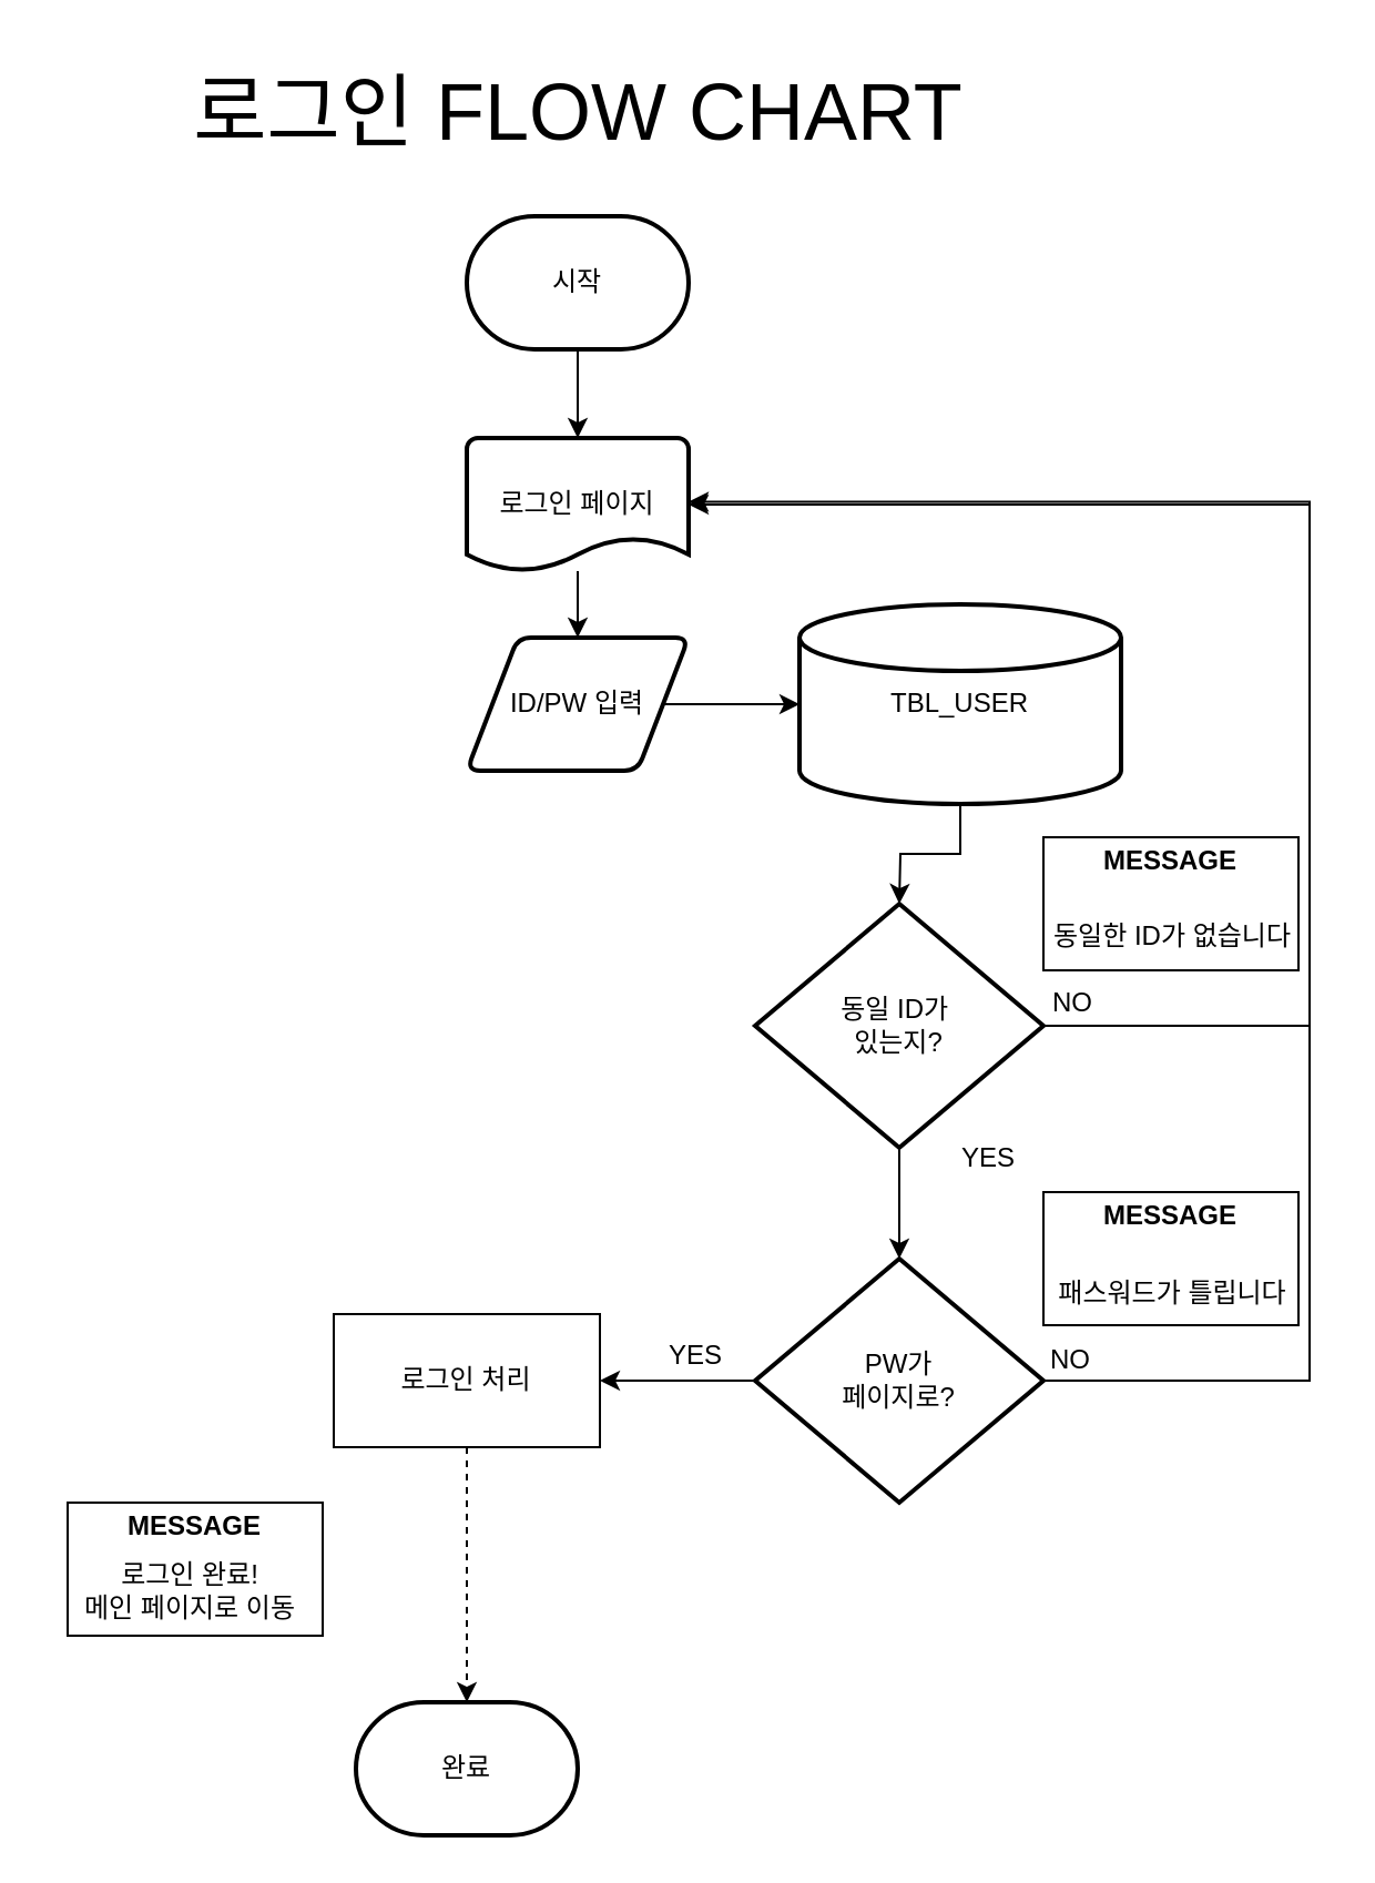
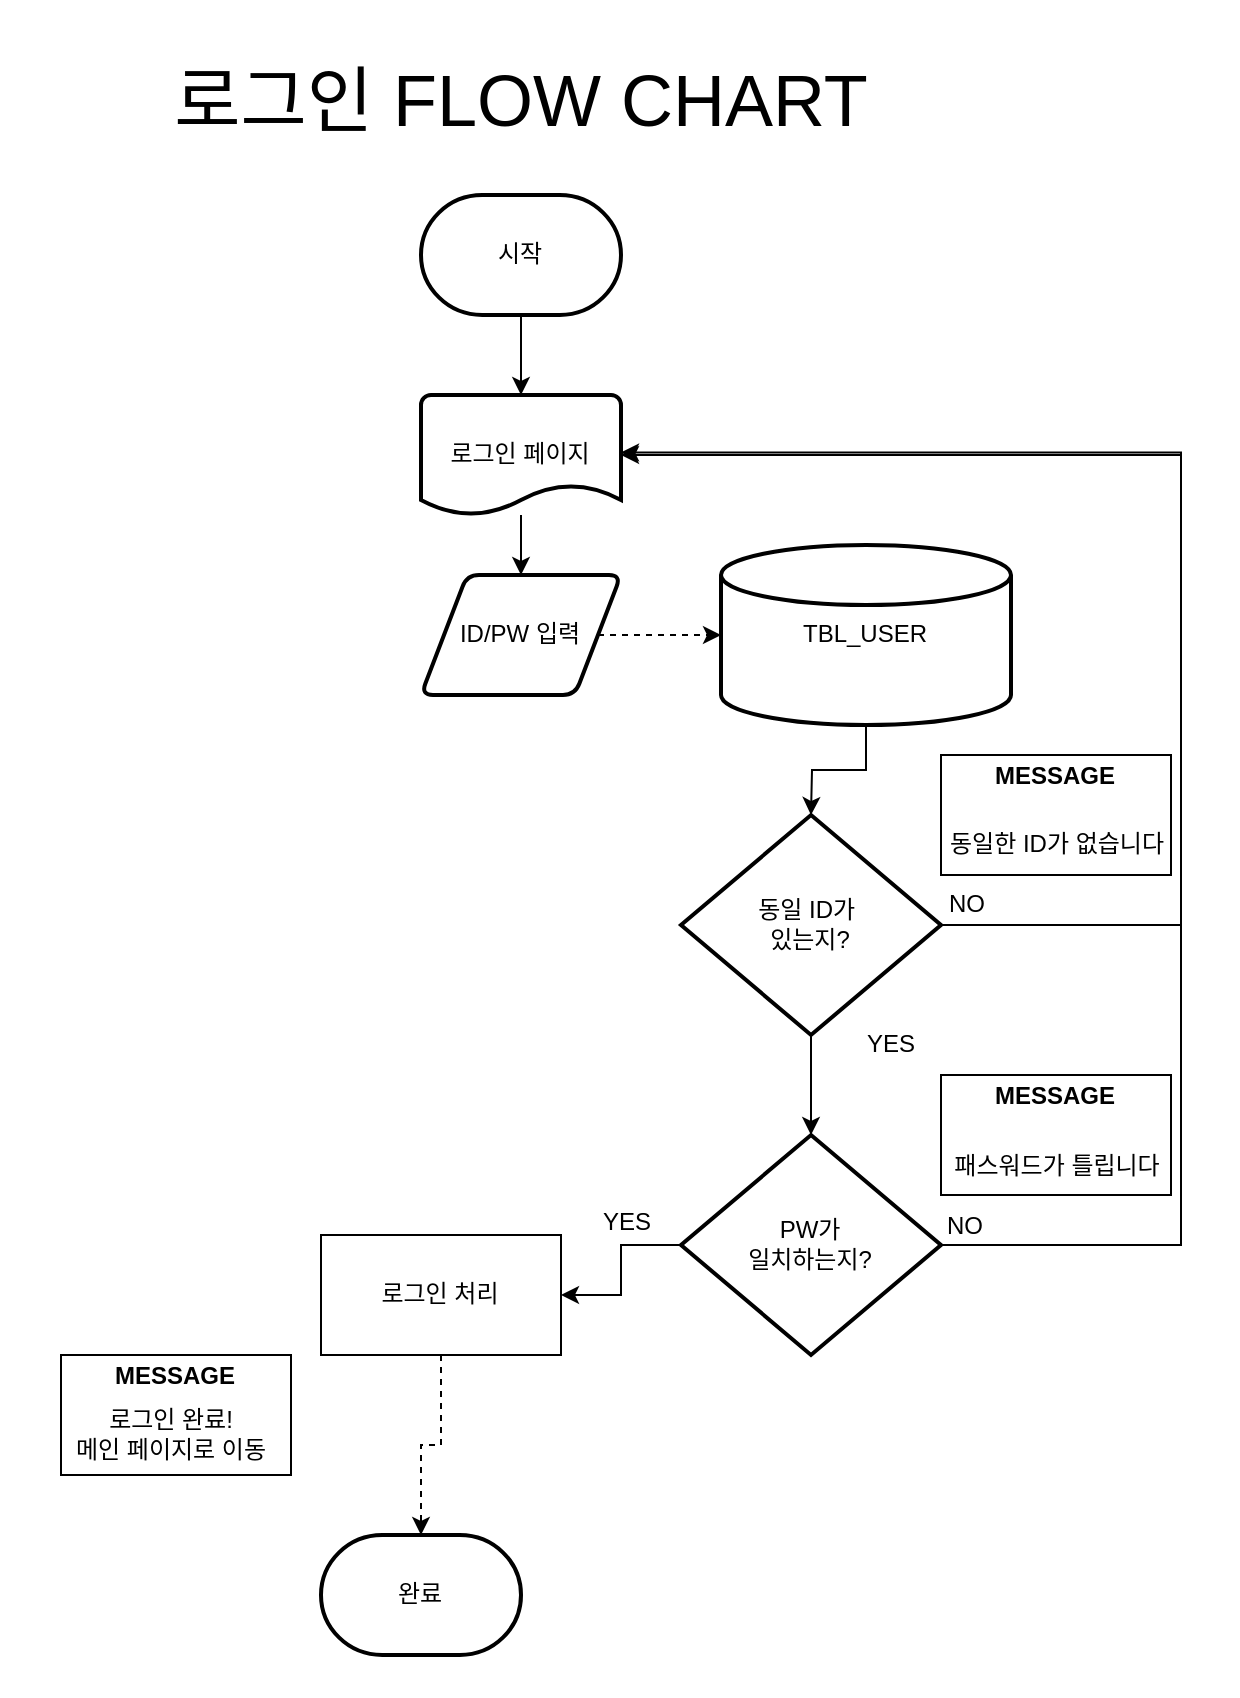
- <mxCell id="6" value="" style="rounded=0;orthogonalLoop=1;jettySize=auto;html=1;" parent="1" source="7" target="12" edge="1"><mxGeometry relative="1" as="geometry" /></mxCell>
+ <mxCell id="6" value="" style="rounded=0;orthogonalLoop=1;jettySize=auto;html=1;dashed=1;" parent="1" source="7" target="12" edge="1"><mxGeometry relative="1" as="geometry" /></mxCell>
- <mxCell id="25" value="로그인 처리" style="rounded=0;whiteSpace=wrap;html=1;" parent="1" vertex="1"><mxGeometry x="150" y="592" width="120" height="60" as="geometry" /></mxCell>
+ <mxCell id="25" value="로그인 처리" style="rounded=0;whiteSpace=wrap;html=1;" parent="1" vertex="1"><mxGeometry x="160" y="617" width="120" height="60" as="geometry" /></mxCell>
- <mxCell id="20" value="PW가&lt;div&gt;페이지로?&lt;/div&gt;" style="strokeWidth=2;html=1;shape=mxgraph.flowchart.decision;whiteSpace=wrap;" parent="1" vertex="1"><mxGeometry x="340" y="567" width="130" height="110" as="geometry" /></mxCell>
+ <mxCell id="20" value="PW가&lt;div&gt;일치하는지?&lt;/div&gt;" style="strokeWidth=2;html=1;shape=mxgraph.flowchart.decision;whiteSpace=wrap;" parent="1" vertex="1"><mxGeometry x="340" y="567" width="130" height="110" as="geometry" /></mxCell>
